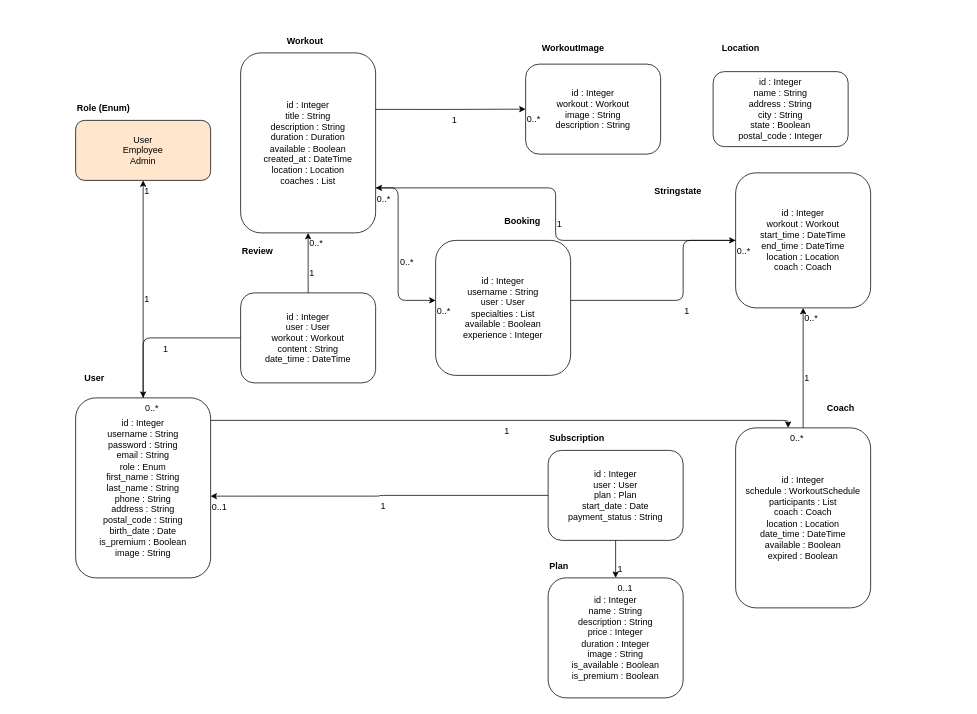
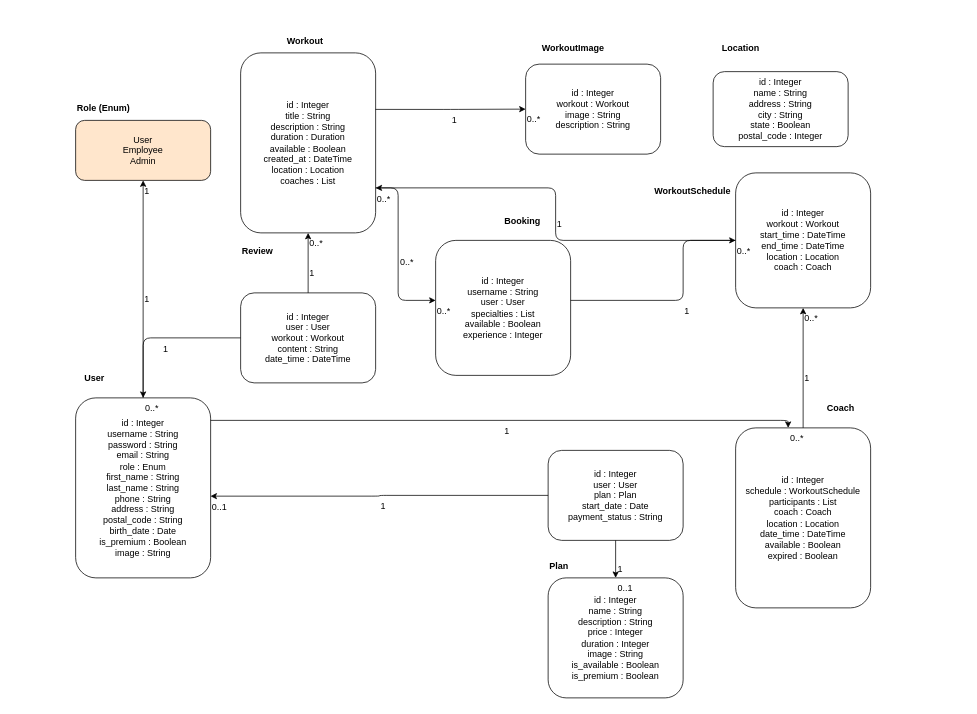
- <mxCell id="10" value="Stringstate" style="text;html=1;whiteSpace=wrap;fontStyle=1;" vertex="1" parent="1"><mxGeometry x="870" y="240" width="180" height="30" as="geometry" /></mxCell>
+ <mxCell id="10" value="WorkoutSchedule" style="text;html=1;whiteSpace=wrap;fontStyle=1;" vertex="1" parent="1"><mxGeometry x="870" y="240" width="180" height="30" as="geometry" /></mxCell>
- <mxCell id="18" value="Subscription" style="text;html=1;whiteSpace=wrap;fontStyle=1;" vertex="1" parent="1"><mxGeometry x="730" y="570" width="180" height="30" as="geometry" /></mxCell>
